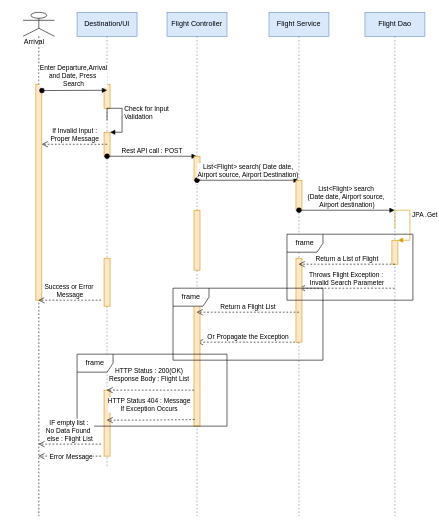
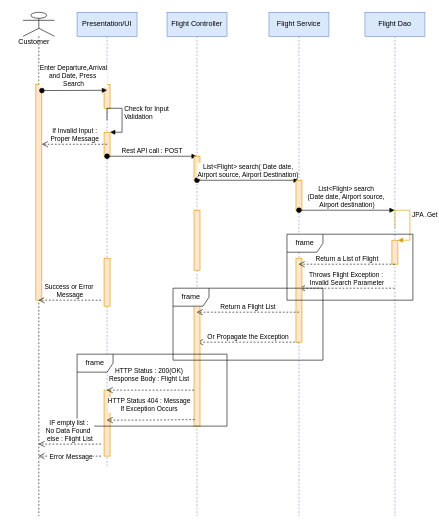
- <mxCell id="5" value="Destination/UI" style="shape=umlLifeline;perimeter=lifelinePerimeter;whiteSpace=wrap;html=1;container=1;collapsible=0;recursiveResize=0;outlineConnect=0;fillColor=#dae8fc;strokeColor=#6c8ebf;" vertex="1" parent="1"><mxGeometry x="128" y="20" width="100" height="760" as="geometry" /></mxCell>
+ <mxCell id="5" value="Presentation/UI" style="shape=umlLifeline;perimeter=lifelinePerimeter;whiteSpace=wrap;html=1;container=1;collapsible=0;recursiveResize=0;outlineConnect=0;fillColor=#dae8fc;strokeColor=#6c8ebf;" vertex="1" parent="1"><mxGeometry x="128" y="20" width="100" height="760" as="geometry" /></mxCell>
- <mxCell id="3" value="Arrival" style="text;html=1;align=center;verticalAlign=middle;resizable=0;points=[];autosize=1;" vertex="1" parent="2"><mxGeometry x="-17.5" y="40" width="70" height="20" as="geometry" /></mxCell>
+ <mxCell id="3" value="Customer" style="text;html=1;align=center;verticalAlign=middle;resizable=0;points=[];autosize=1;" vertex="1" parent="2"><mxGeometry x="-17.5" y="40" width="70" height="20" as="geometry" /></mxCell>
